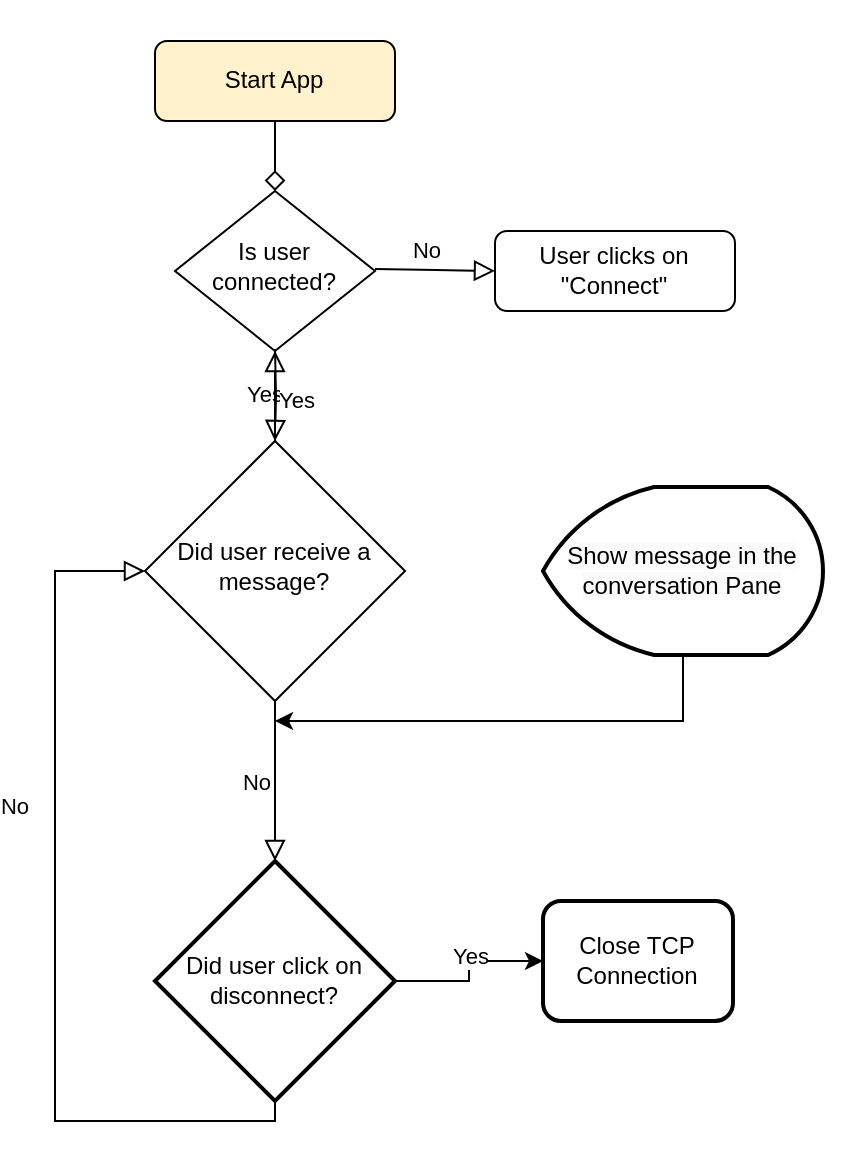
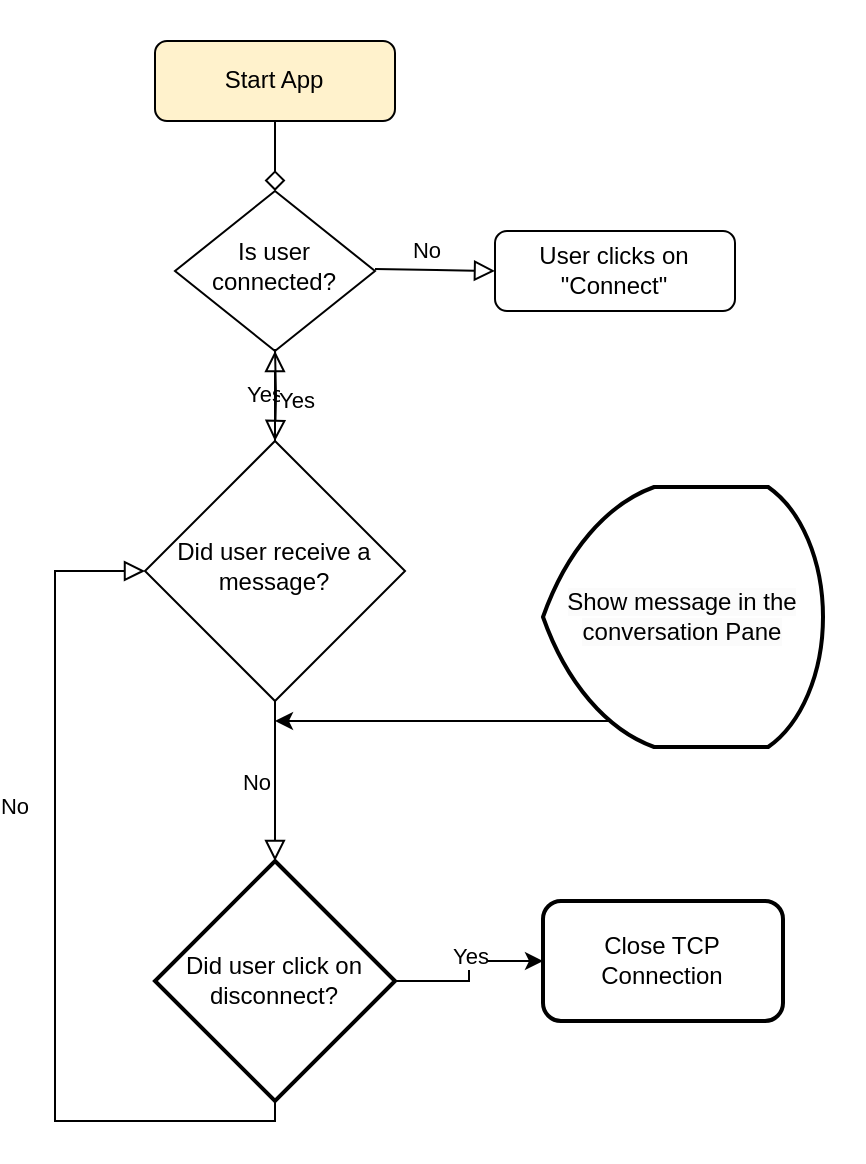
- <mxCell id="19" value="&lt;span style=&quot;color: rgb(0, 0, 0); font-family: Helvetica; font-size: 12px; font-style: normal; font-variant-ligatures: normal; font-variant-caps: normal; font-weight: 400; letter-spacing: normal; orphans: 2; text-align: center; text-indent: 0px; text-transform: none; widows: 2; word-spacing: 0px; -webkit-text-stroke-width: 0px; background-color: rgb(251, 251, 251); text-decoration-thickness: initial; text-decoration-style: initial; text-decoration-color: initial; float: none; display: inline !important;&quot;&gt;Show message in the conversation Pane&lt;/span&gt;" style="strokeWidth=2;html=1;shape=mxgraph.flowchart.display;whiteSpace=wrap;" vertex="1" parent="1"><mxGeometry x="264" y="243" width="140" height="84" as="geometry" /></mxCell>
+ <mxCell id="19" value="&lt;span style=&quot;color: rgb(0, 0, 0); font-family: Helvetica; font-size: 12px; font-style: normal; font-variant-ligatures: normal; font-variant-caps: normal; font-weight: 400; letter-spacing: normal; orphans: 2; text-align: center; text-indent: 0px; text-transform: none; widows: 2; word-spacing: 0px; -webkit-text-stroke-width: 0px; background-color: rgb(251, 251, 251); text-decoration-thickness: initial; text-decoration-style: initial; text-decoration-color: initial; float: none; display: inline !important;&quot;&gt;Show message in the conversation Pane&lt;/span&gt;" style="strokeWidth=2;html=1;shape=mxgraph.flowchart.display;whiteSpace=wrap;" vertex="1" parent="1"><mxGeometry x="264" y="243" width="140" height="130" as="geometry" /></mxCell>
- <mxCell id="17" value="Close TCP Connection" style="rounded=1;whiteSpace=wrap;html=1;strokeWidth=2;" vertex="1" parent="1"><mxGeometry x="264" y="450" width="95" height="60" as="geometry" /></mxCell>
+ <mxCell id="17" value="Close TCP Connection" style="rounded=1;whiteSpace=wrap;html=1;strokeWidth=2;" vertex="1" parent="1"><mxGeometry x="264" y="450" width="120" height="60" as="geometry" /></mxCell>
